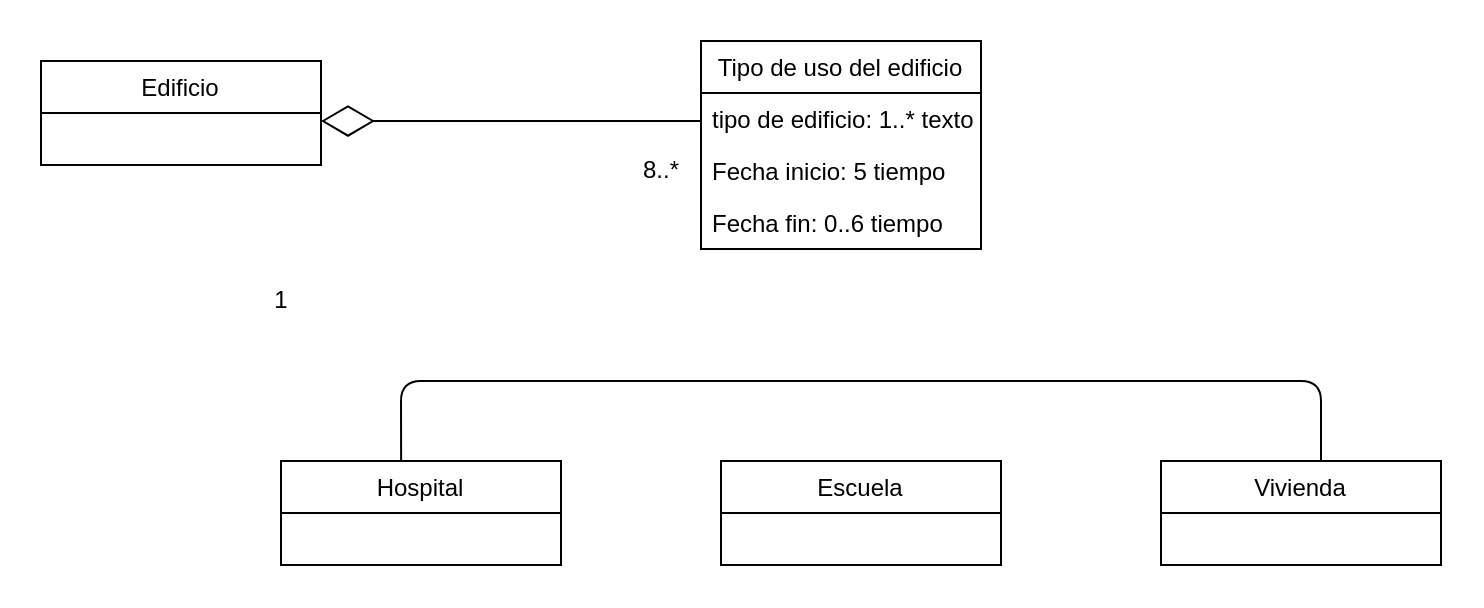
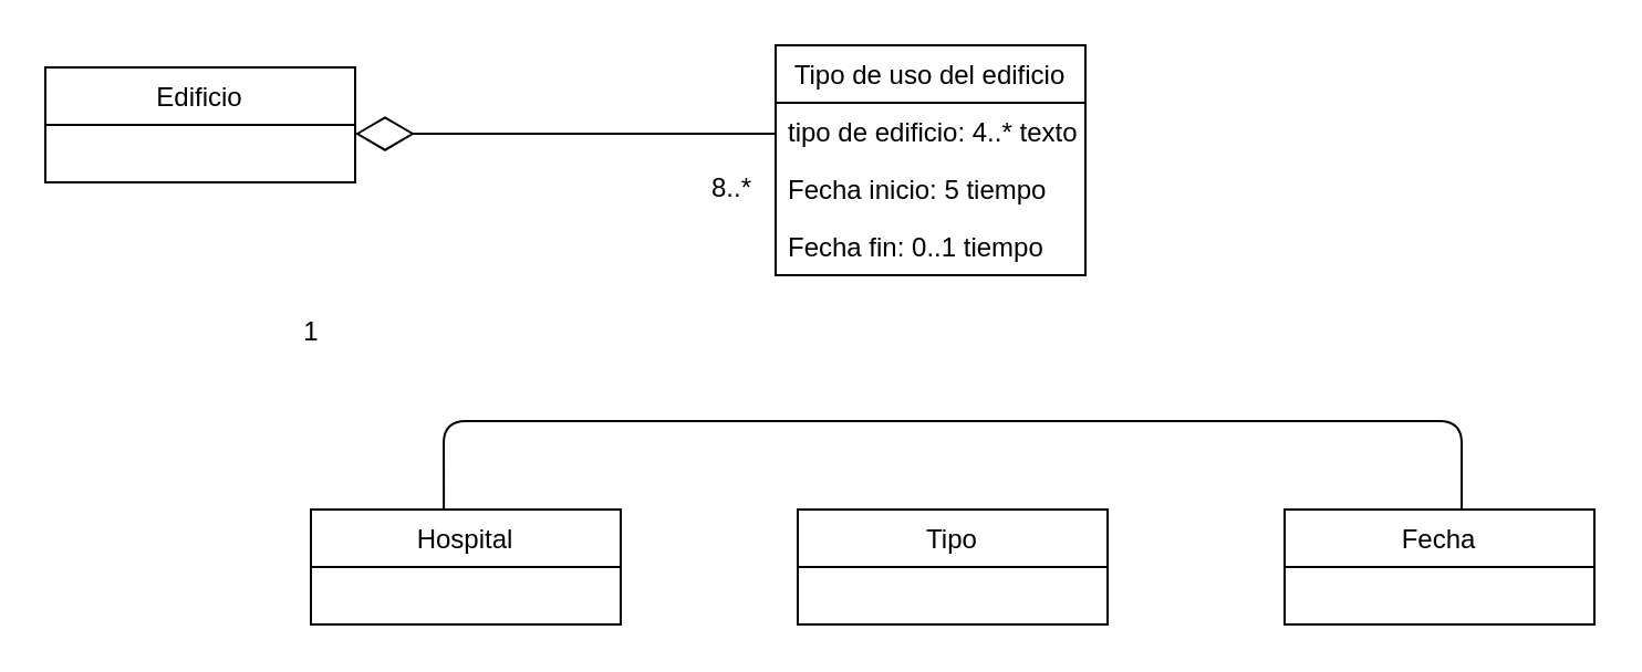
- <mxCell id="12" value="tipo de edificio: 1..* texto" style="text;strokeColor=none;fillColor=none;align=left;verticalAlign=top;spacingLeft=4;spacingRight=4;overflow=hidden;rotatable=0;points=[[0,0.5],[1,0.5]];portConstraint=eastwest;" vertex="1" parent="11"><mxGeometry y="26" width="140" height="26" as="geometry" /></mxCell>
+ <mxCell id="12" value="tipo de edificio: 4..* texto" style="text;strokeColor=none;fillColor=none;align=left;verticalAlign=top;spacingLeft=4;spacingRight=4;overflow=hidden;rotatable=0;points=[[0,0.5],[1,0.5]];portConstraint=eastwest;" vertex="1" parent="11"><mxGeometry y="26" width="140" height="26" as="geometry" /></mxCell>
- <mxCell id="14" value="Fecha fin: 0..6 tiempo" style="text;strokeColor=none;fillColor=none;align=left;verticalAlign=top;spacingLeft=4;spacingRight=4;overflow=hidden;rotatable=0;points=[[0,0.5],[1,0.5]];portConstraint=eastwest;" vertex="1" parent="11"><mxGeometry y="78" width="140" height="26" as="geometry" /></mxCell>
+ <mxCell id="14" value="Fecha fin: 0..1 tiempo" style="text;strokeColor=none;fillColor=none;align=left;verticalAlign=top;spacingLeft=4;spacingRight=4;overflow=hidden;rotatable=0;points=[[0,0.5],[1,0.5]];portConstraint=eastwest;" vertex="1" parent="11"><mxGeometry y="78" width="140" height="26" as="geometry" /></mxCell>
- <mxCell id="2" value="Escuela" style="swimlane;fontStyle=0;childLayout=stackLayout;horizontal=1;startSize=26;fillColor=none;horizontalStack=0;resizeParent=1;resizeParentMax=0;resizeLast=0;collapsible=1;marginBottom=0;" vertex="1" parent="1"><mxGeometry x="360" y="230" width="140" height="52" as="geometry" /></mxCell>
+ <mxCell id="2" value="Tipo" style="swimlane;fontStyle=0;childLayout=stackLayout;horizontal=1;startSize=26;fillColor=none;horizontalStack=0;resizeParent=1;resizeParentMax=0;resizeLast=0;collapsible=1;marginBottom=0;" vertex="1" parent="1"><mxGeometry x="360" y="230" width="140" height="52" as="geometry" /></mxCell>
- <mxCell id="4" value="Vivienda" style="swimlane;fontStyle=0;childLayout=stackLayout;horizontal=1;startSize=26;fillColor=none;horizontalStack=0;resizeParent=1;resizeParentMax=0;resizeLast=0;collapsible=1;marginBottom=0;" vertex="1" parent="1"><mxGeometry x="580" y="230" width="140" height="52" as="geometry" /></mxCell>
+ <mxCell id="4" value="Fecha" style="swimlane;fontStyle=0;childLayout=stackLayout;horizontal=1;startSize=26;fillColor=none;horizontalStack=0;resizeParent=1;resizeParentMax=0;resizeLast=0;collapsible=1;marginBottom=0;" vertex="1" parent="1"><mxGeometry x="580" y="230" width="140" height="52" as="geometry" /></mxCell>
